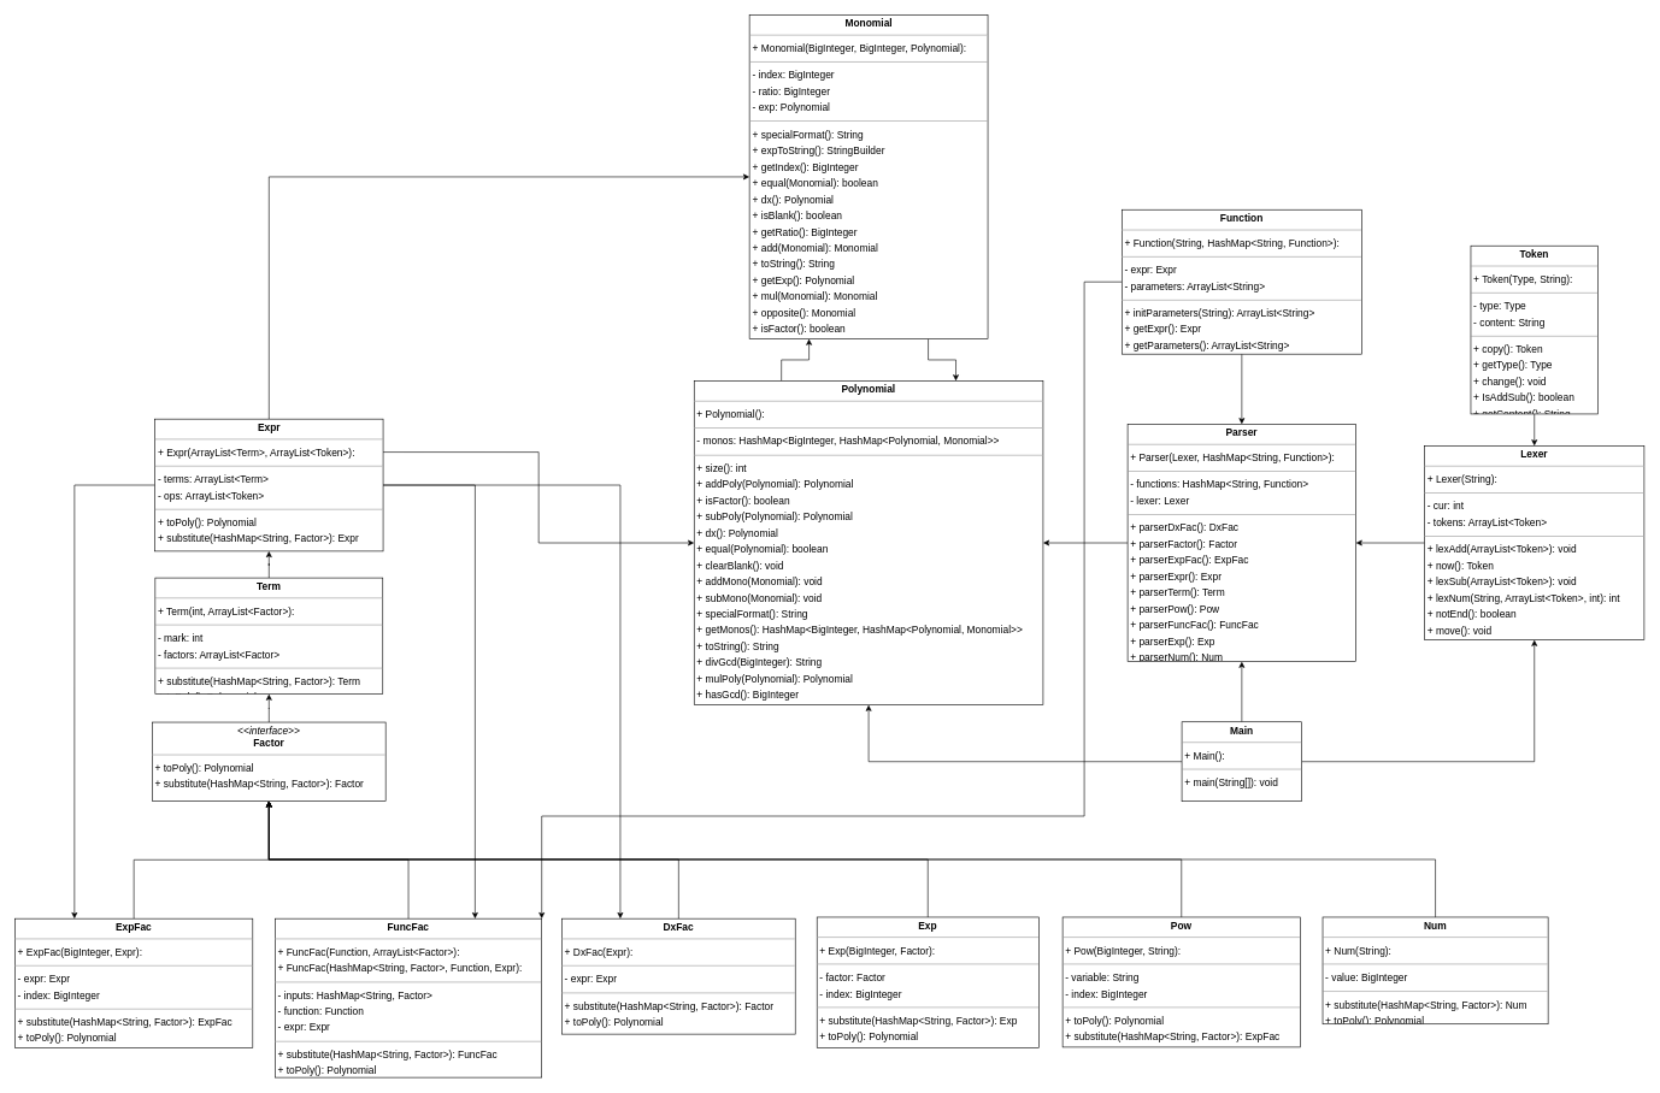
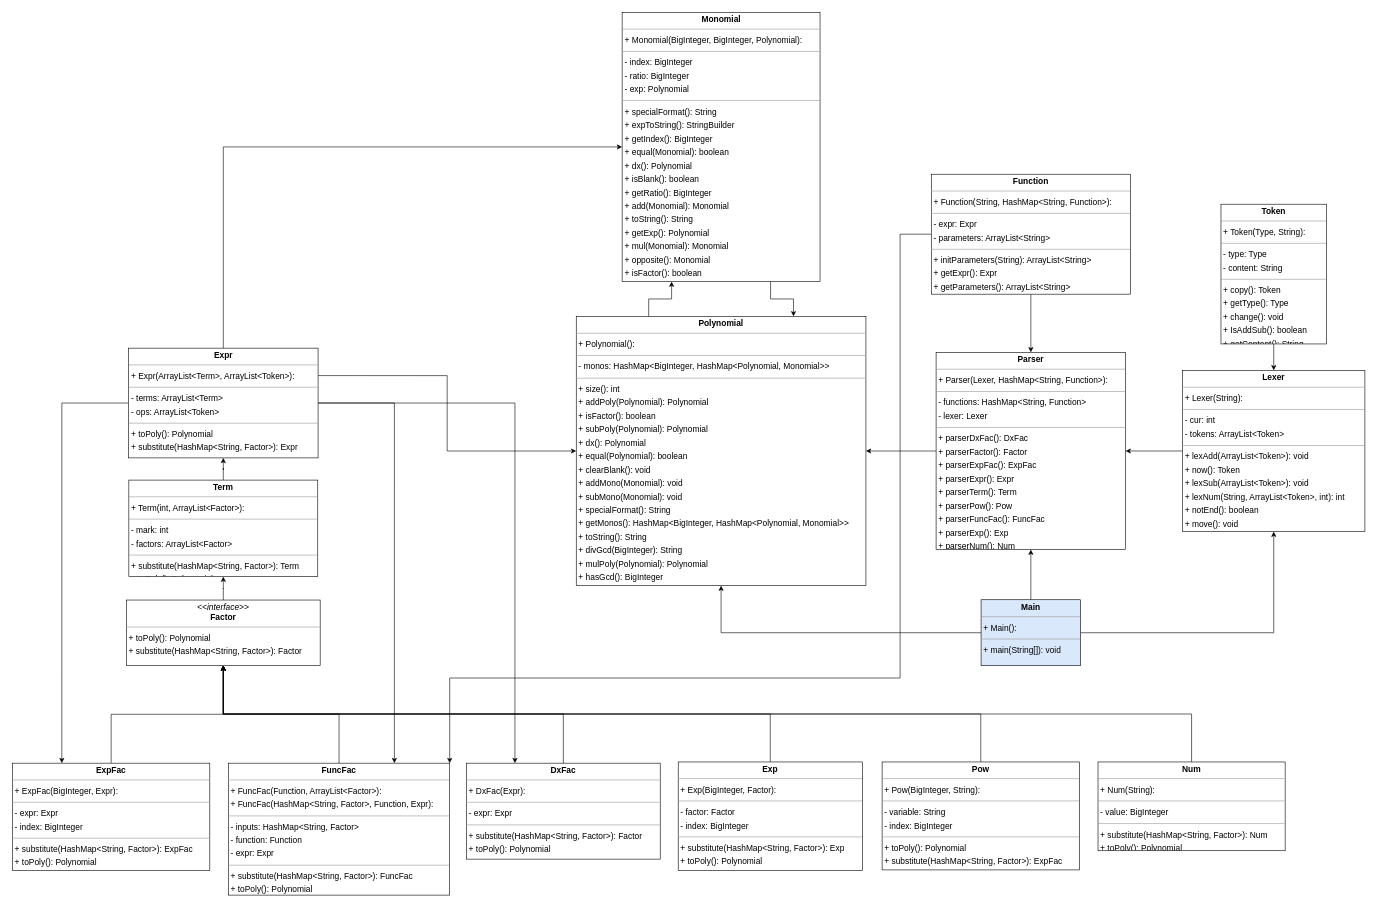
- <mxCell id="26" value="&lt;p style=&quot;margin:0px;margin-top:4px;text-align:center;&quot;&gt;&lt;b&gt;Main&lt;/b&gt;&lt;/p&gt;&lt;hr size=&quot;1&quot;/&gt;&lt;p style=&quot;margin:0 0 0 4px;line-height:1.6;&quot;&gt;+ Main(): &lt;/p&gt;&lt;hr size=&quot;1&quot;/&gt;&lt;p style=&quot;margin:0 0 0 4px;line-height:1.6;&quot;&gt;+ main(String[]): void&lt;/p&gt;" style="verticalAlign=top;align=left;overflow=fill;fontSize=14;fontFamily=Helvetica;html=1;rounded=0;shadow=0;comic=0;labelBackgroundColor=none;strokeWidth=1;" parent="1" vertex="1"><mxGeometry x="1635" y="999.5" width="166" height="110" as="geometry" /></mxCell>
+ <mxCell id="26" value="&lt;p style=&quot;margin:0px;margin-top:4px;text-align:center;&quot;&gt;&lt;b&gt;Main&lt;/b&gt;&lt;/p&gt;&lt;hr size=&quot;1&quot;/&gt;&lt;p style=&quot;margin:0 0 0 4px;line-height:1.6;&quot;&gt;+ Main(): &lt;/p&gt;&lt;hr size=&quot;1&quot;/&gt;&lt;p style=&quot;margin:0 0 0 4px;line-height:1.6;&quot;&gt;+ main(String[]): void&lt;/p&gt;" style="verticalAlign=top;align=left;overflow=fill;fontSize=14;fontFamily=Helvetica;html=1;rounded=0;shadow=0;comic=0;labelBackgroundColor=none;strokeWidth=1;fillColor=#dae8fc;" parent="1" vertex="1"><mxGeometry x="1635" y="999.5" width="166" height="110" as="geometry" /></mxCell>
